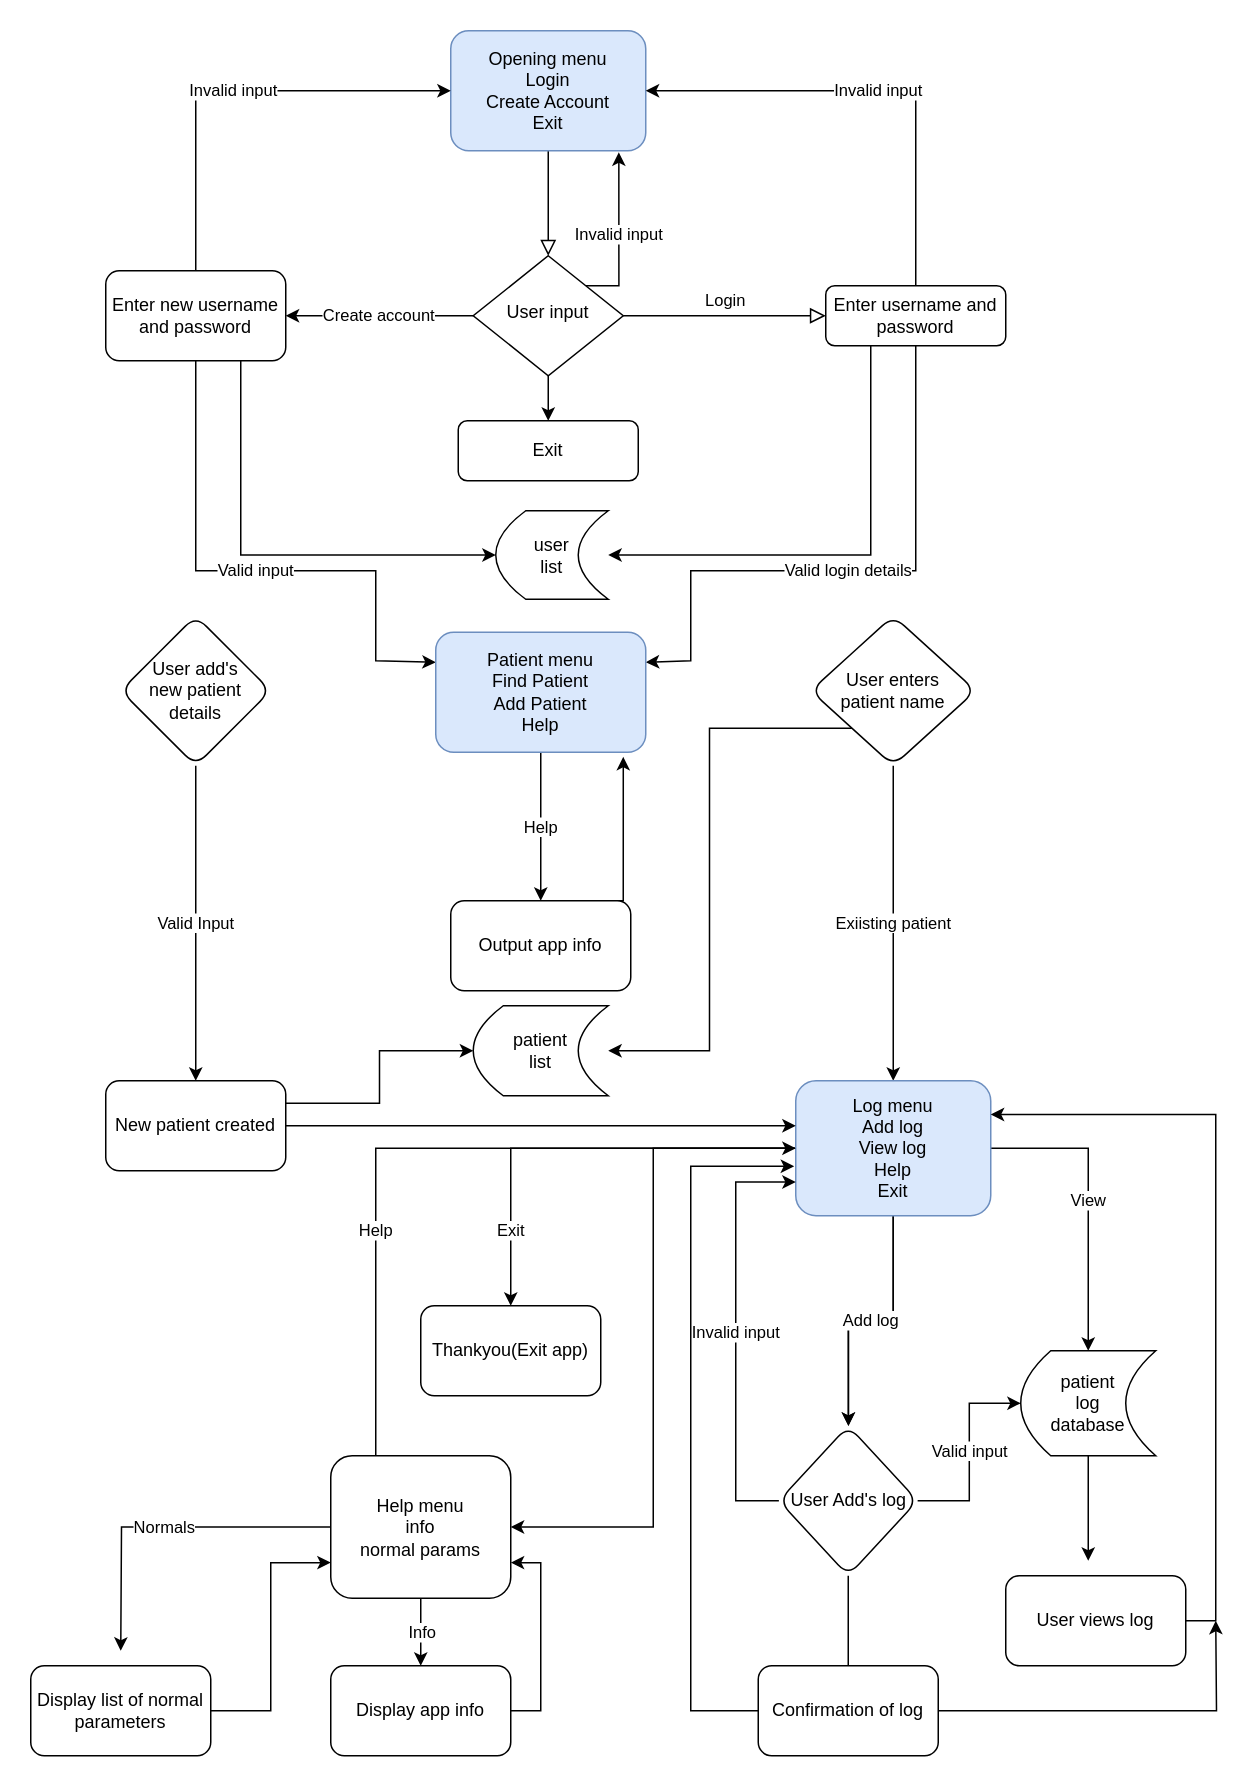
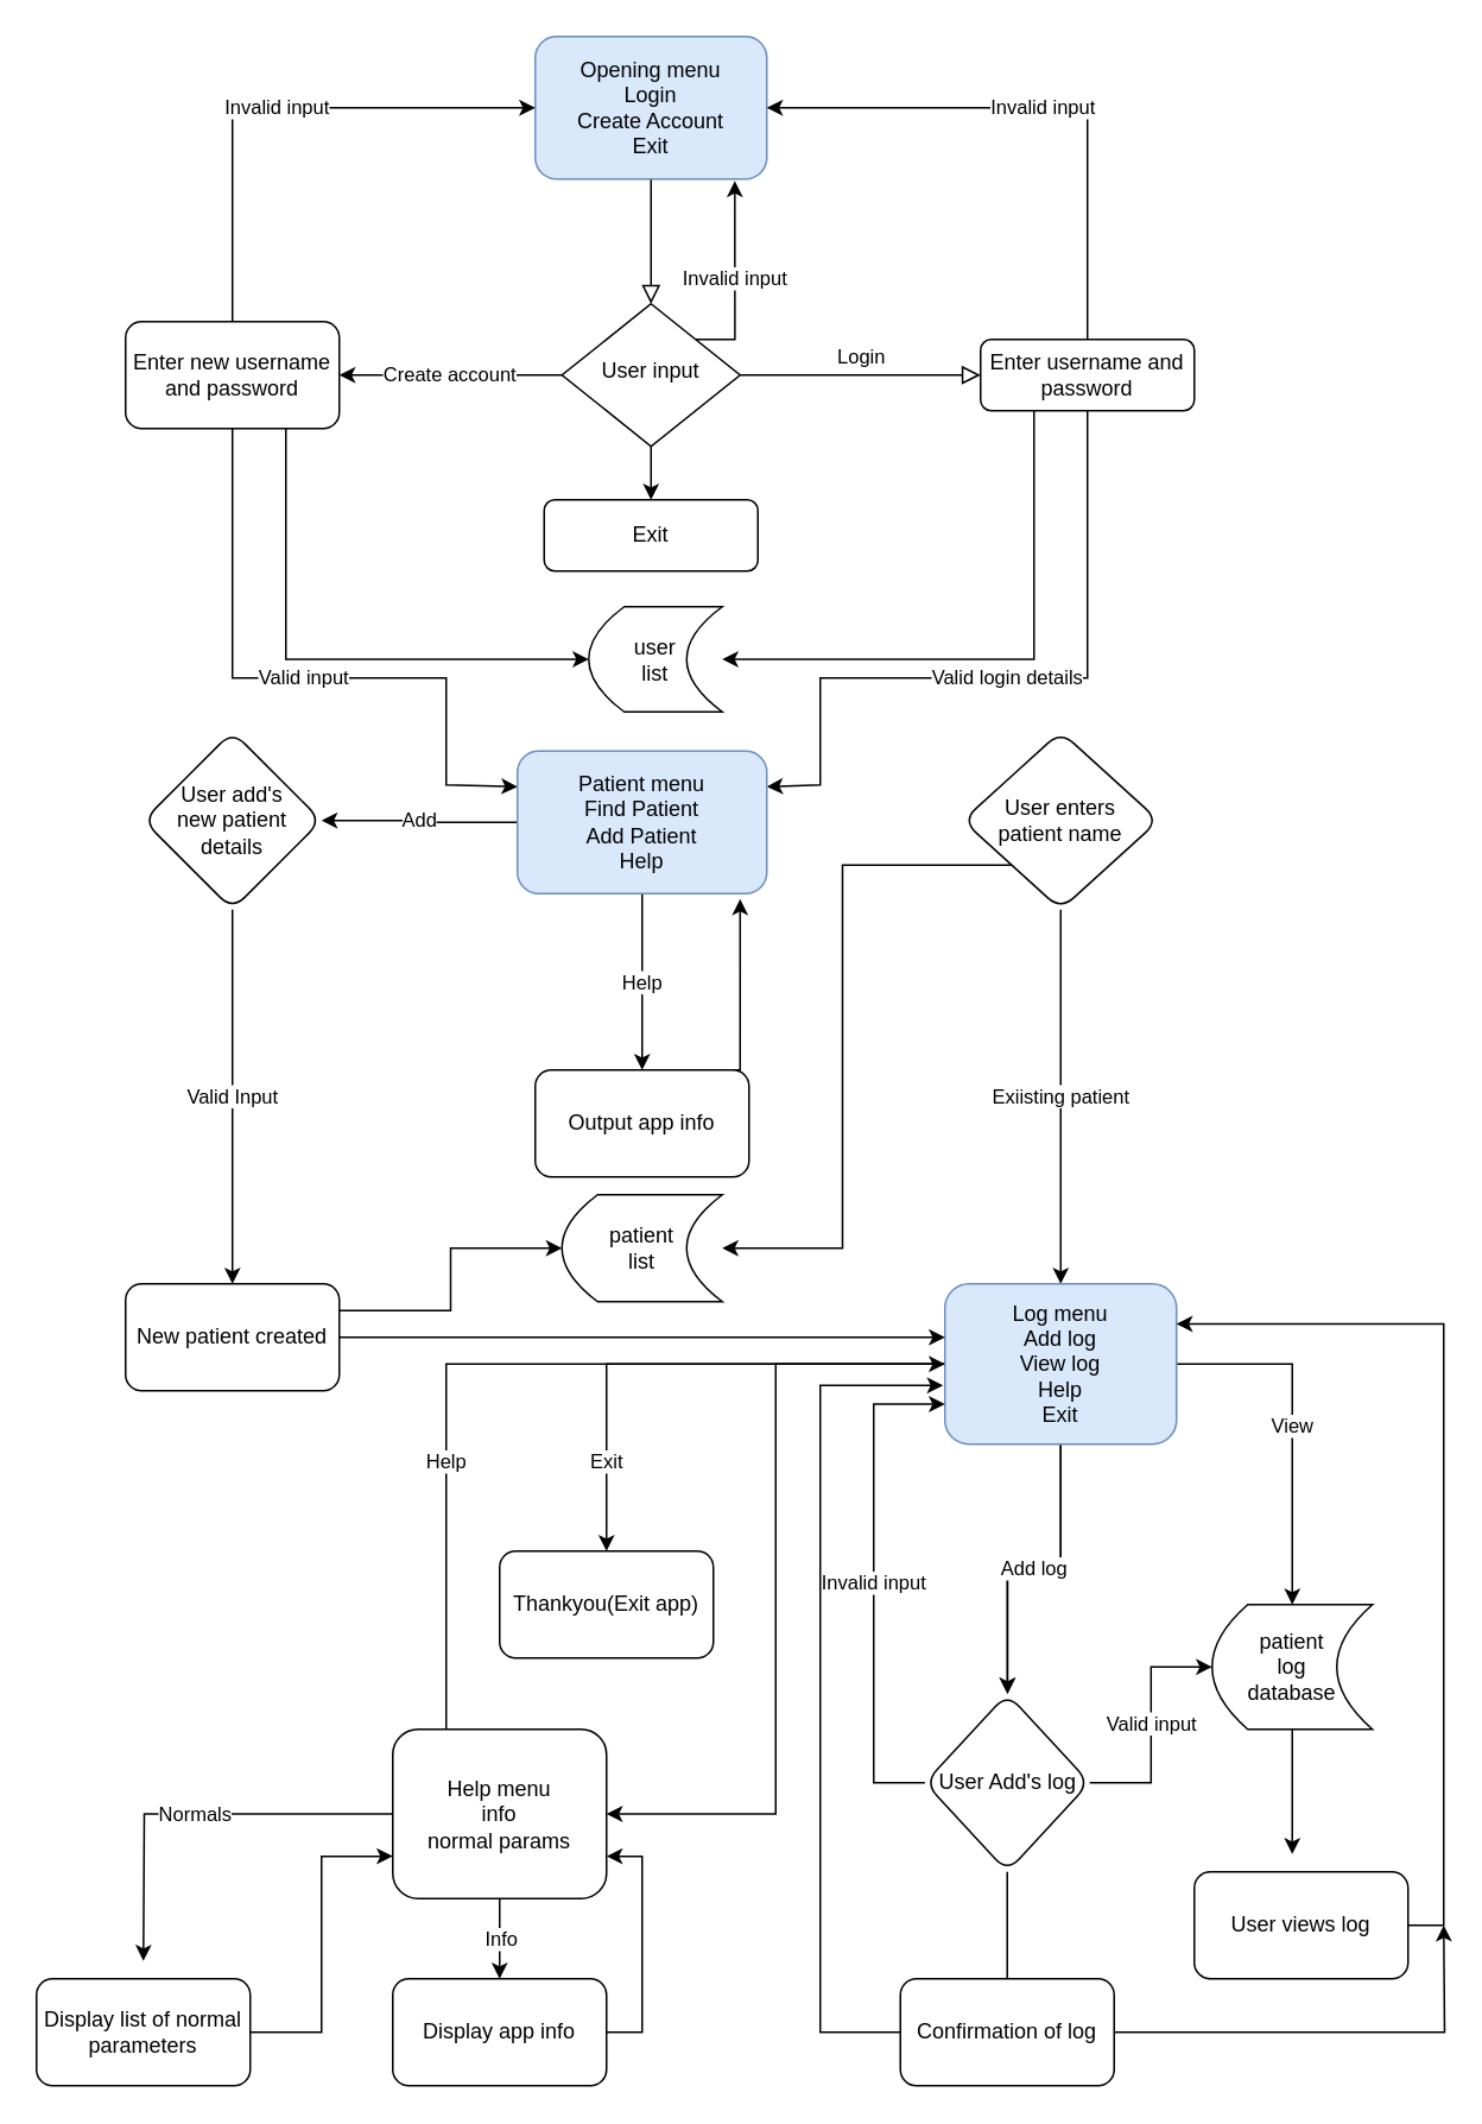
+ <mxCell id="18" value="Add" style="edgeStyle=orthogonalEdgeStyle;rounded=0;orthogonalLoop=1;jettySize=auto;html=1;" edge="1" parent="1" source="20" target="25"><mxGeometry relative="1" as="geometry" /></mxCell>
